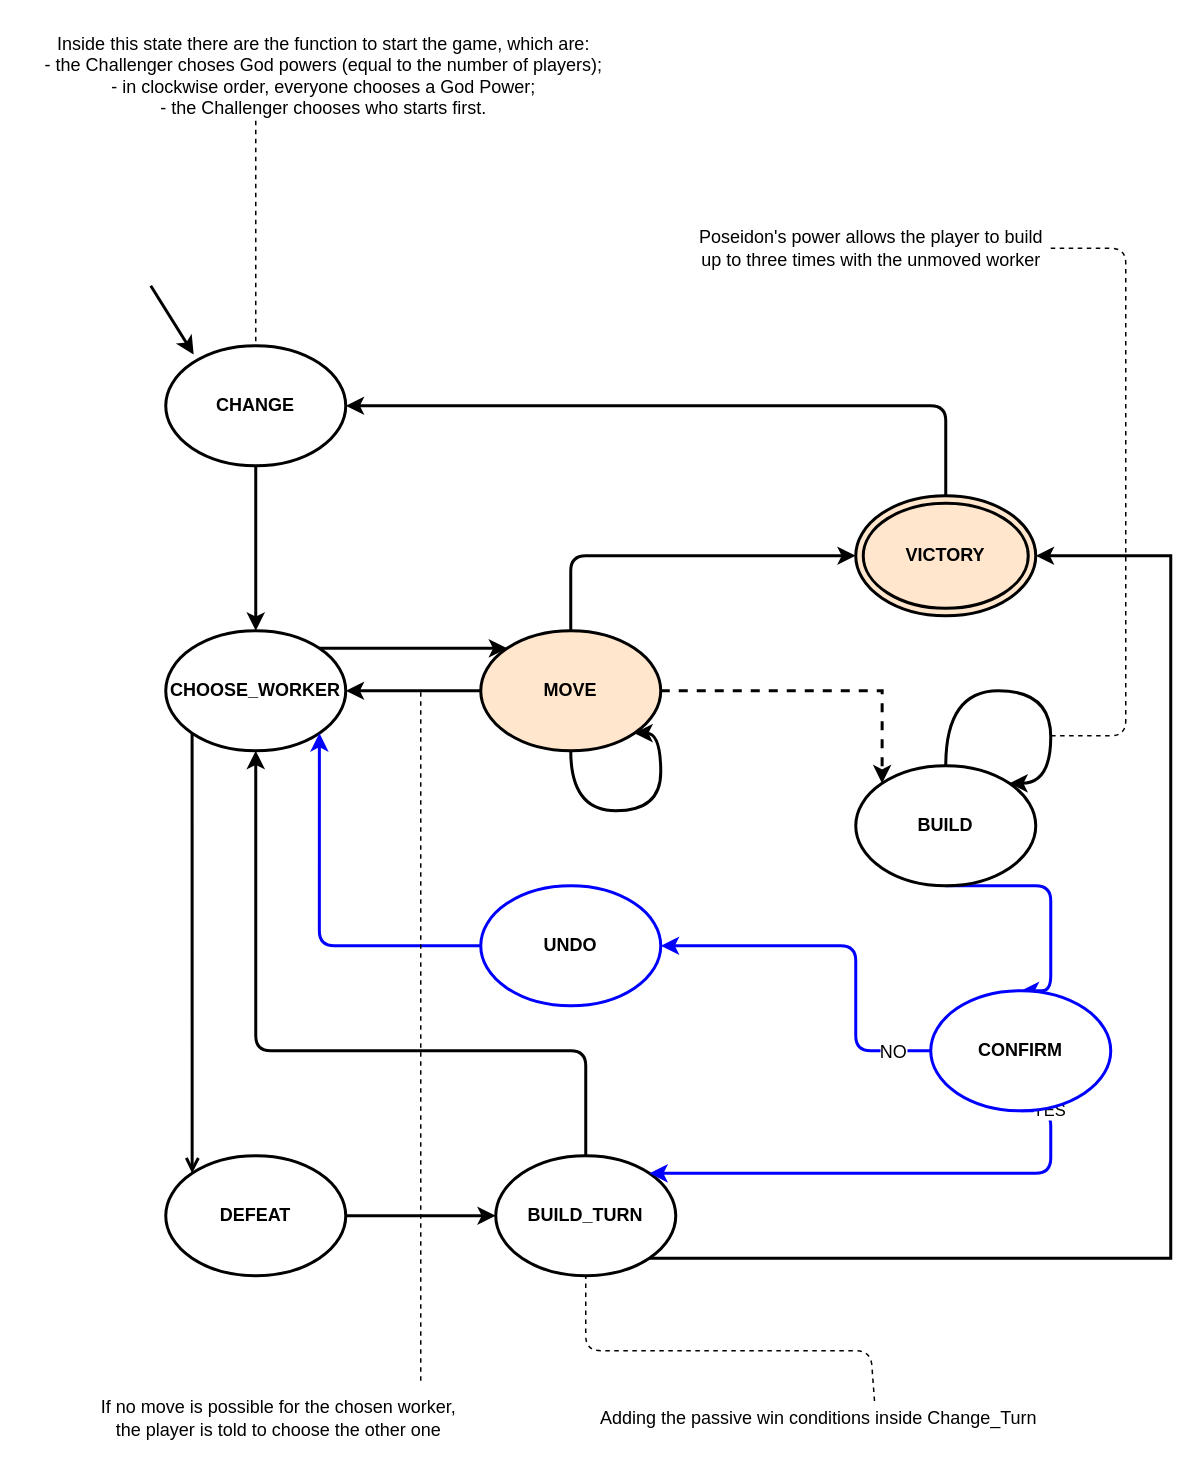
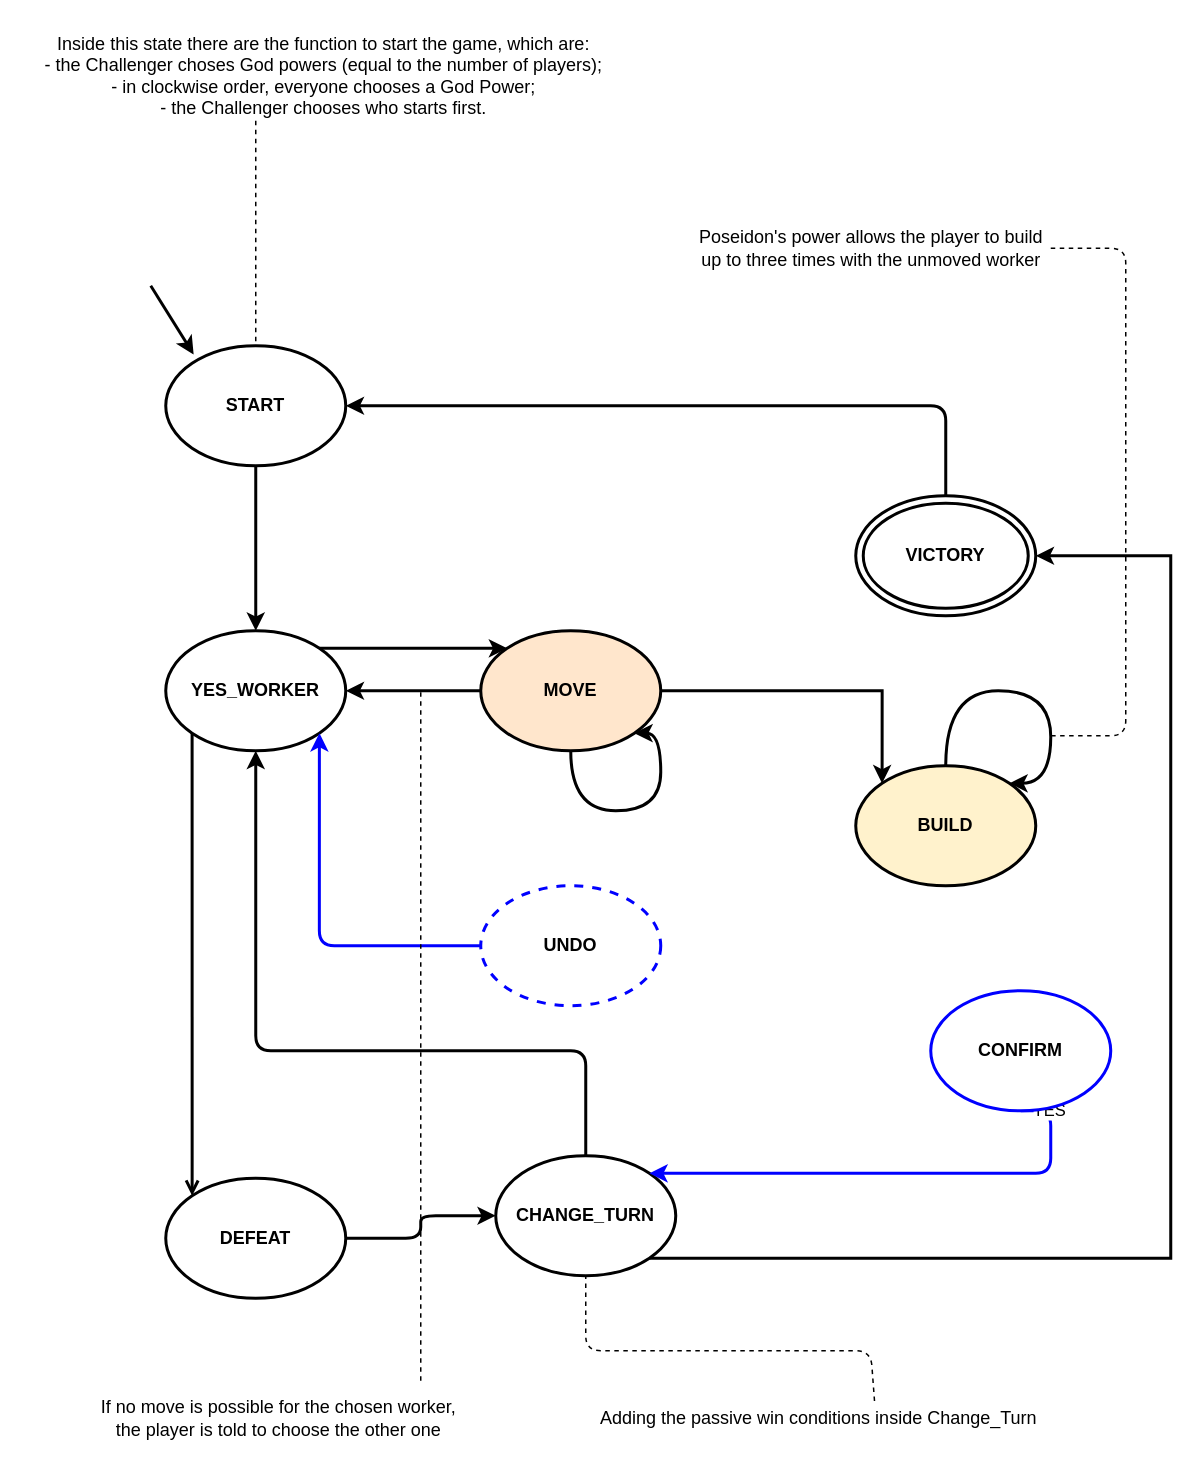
- <mxCell id="24" value="CHANGE" style="ellipse;whiteSpace=wrap;html=1;strokeWidth=2;fontStyle=1" parent="1" vertex="1"><mxGeometry x="110" y="230" width="120" height="80" as="geometry" /></mxCell>
+ <mxCell id="24" value="START" style="ellipse;whiteSpace=wrap;html=1;strokeWidth=2;fontStyle=1" parent="1" vertex="1"><mxGeometry x="110" y="230" width="120" height="80" as="geometry" /></mxCell>
- <mxCell id="6" style="edgeStyle=orthogonalEdgeStyle;orthogonalLoop=1;jettySize=auto;html=1;exitX=0.5;exitY=0;exitDx=0;exitDy=0;entryX=0;entryY=0.5;entryDx=0;entryDy=0;strokeColor=#000000;strokeWidth=2;fontColor=#000000;" parent="1" source="8" target="28" edge="1"><mxGeometry relative="1" as="geometry" /></mxCell>
- <mxCell id="28" value="VICTORY" style="ellipse;whiteSpace=wrap;html=1;strokeWidth=2;fontStyle=1;strokeColor=#000000;shadow=0;fillColor=#ffe6cc;" parent="27" vertex="1"><mxGeometry width="120" height="80" as="geometry" /></mxCell>
+ <mxCell id="28" value="VICTORY" style="ellipse;whiteSpace=wrap;html=1;strokeWidth=2;fontStyle=1;strokeColor=#000000;shadow=0;" parent="27" vertex="1"><mxGeometry width="120" height="80" as="geometry" /></mxCell>
- <mxCell id="5" value="CHOOSE_WORKER" style="ellipse;whiteSpace=wrap;html=1;strokeWidth=2;fontStyle=1" parent="1" vertex="1"><mxGeometry x="110" y="420" width="120" height="80" as="geometry" /></mxCell>
+ <mxCell id="5" value="YES_WORKER" style="ellipse;whiteSpace=wrap;html=1;strokeWidth=2;fontStyle=1" parent="1" vertex="1"><mxGeometry x="110" y="420" width="120" height="80" as="geometry" /></mxCell>
- <mxCell id="23" style="edgeStyle=orthogonalEdgeStyle;rounded=0;orthogonalLoop=1;jettySize=auto;html=1;strokeWidth=2;entryX=0;entryY=0;entryDx=0;entryDy=0;exitX=1;exitY=0.5;exitDx=0;exitDy=0;dashed=1;" parent="1" source="8" target="10" edge="1"><mxGeometry relative="1" as="geometry"><mxPoint x="379.5" y="580" as="targetPoint" /><mxPoint x="379.5" y="500" as="sourcePoint" /></mxGeometry></mxCell>
+ <mxCell id="23" style="edgeStyle=orthogonalEdgeStyle;rounded=0;orthogonalLoop=1;jettySize=auto;html=1;strokeWidth=2;entryX=0;entryY=0;entryDx=0;entryDy=0;exitX=1;exitY=0.5;exitDx=0;exitDy=0;" parent="1" source="8" target="10" edge="1"><mxGeometry relative="1" as="geometry"><mxPoint x="379.5" y="580" as="targetPoint" /><mxPoint x="379.5" y="500" as="sourcePoint" /></mxGeometry></mxCell>
- <mxCell id="10" value="BUILD" style="ellipse;whiteSpace=wrap;html=1;strokeWidth=2;fontStyle=1" parent="1" vertex="1"><mxGeometry x="570" y="510" width="120" height="80" as="geometry" /></mxCell>
+ <mxCell id="10" value="BUILD" style="ellipse;whiteSpace=wrap;html=1;strokeWidth=2;fontStyle=1;fillColor=#fff2cc;" parent="1" vertex="1"><mxGeometry x="570" y="510" width="120" height="80" as="geometry" /></mxCell>
- <mxCell id="9" style="edgeStyle=orthogonalEdgeStyle;orthogonalLoop=1;jettySize=auto;html=1;exitX=0.5;exitY=1;exitDx=0;exitDy=0;entryX=0.5;entryY=0;entryDx=0;entryDy=0;strokeWidth=2;fillColor=#0050ef;strokeColor=#0000FF;" parent="1" source="10" target="20" edge="1"><mxGeometry relative="1" as="geometry"><Array as="points"><mxPoint x="700" y="590" /></Array></mxGeometry></mxCell>
- <mxCell id="22" value="UNDO" style="ellipse;whiteSpace=wrap;html=1;strokeWidth=2;strokeColor=#0000FF;fontStyle=1" parent="1" vertex="1"><mxGeometry x="320" y="590" width="120" height="80" as="geometry" /></mxCell>
+ <mxCell id="22" value="UNDO" style="ellipse;whiteSpace=wrap;html=1;strokeWidth=2;strokeColor=#0000FF;fontStyle=1;dashed=1;" parent="1" vertex="1"><mxGeometry x="320" y="590" width="120" height="80" as="geometry" /></mxCell>
- <mxCell id="17" style="edgeStyle=orthogonalEdgeStyle;orthogonalLoop=1;jettySize=auto;html=1;entryX=1;entryY=0.5;entryDx=0;entryDy=0;strokeColor=#0000FF;strokeWidth=2;exitX=0;exitY=0.5;exitDx=0;exitDy=0;" parent="1" source="20" target="22" edge="1"><mxGeometry relative="1" as="geometry"><Array as="points"><mxPoint x="570" y="700" /><mxPoint x="570" y="630" /></Array></mxGeometry></mxCell>
- <mxCell id="18" value="NO" style="text;html=1;align=center;verticalAlign=middle;resizable=0;points=[];labelBackgroundColor=#ffffff;" parent="17" vertex="1" connectable="0"><mxGeometry x="-0.79" relative="1" as="geometry"><mxPoint as="offset" /></mxGeometry></mxCell>
- <mxCell id="13" value="DEFEAT" style="ellipse;whiteSpace=wrap;html=1;strokeWidth=2;fontStyle=1" parent="1" vertex="1"><mxGeometry x="110" y="770" width="120" height="80" as="geometry" /></mxCell>
+ <mxCell id="13" value="DEFEAT" style="ellipse;whiteSpace=wrap;html=1;strokeWidth=2;fontStyle=1" parent="1" vertex="1"><mxGeometry x="110" y="785" width="120" height="80" as="geometry" /></mxCell>
- <mxCell id="16" value="BUILD_TURN" style="ellipse;whiteSpace=wrap;html=1;strokeWidth=2;fontStyle=1" parent="1" vertex="1"><mxGeometry x="330" y="770" width="120" height="80" as="geometry" /></mxCell>
+ <mxCell id="16" value="CHANGE_TURN" style="ellipse;whiteSpace=wrap;html=1;strokeWidth=2;fontStyle=1" parent="1" vertex="1"><mxGeometry x="330" y="770" width="120" height="80" as="geometry" /></mxCell>
